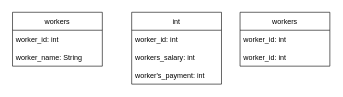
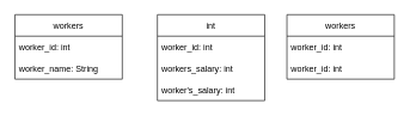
- <mxCell id="8" value="worker's_payment: int" style="text;strokeColor=none;fillColor=none;align=left;verticalAlign=middle;spacingLeft=4;spacingRight=4;overflow=hidden;points=[[0,0.5],[1,0.5]];portConstraint=eastwest;rotatable=0;" vertex="1" parent="5"><mxGeometry y="90" width="150" height="30" as="geometry" /></mxCell>
+ <mxCell id="8" value="worker's_salary: int" style="text;strokeColor=none;fillColor=none;align=left;verticalAlign=middle;spacingLeft=4;spacingRight=4;overflow=hidden;points=[[0,0.5],[1,0.5]];portConstraint=eastwest;rotatable=0;" vertex="1" parent="5"><mxGeometry y="90" width="150" height="30" as="geometry" /></mxCell>
